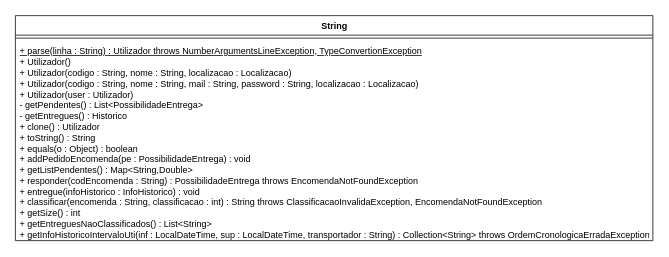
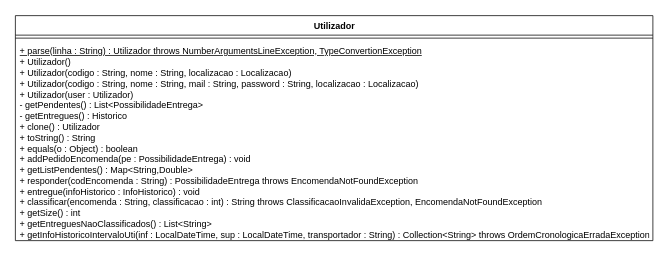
- <mxCell id="2" value="String" style="swimlane;fontStyle=1;align=center;verticalAlign=top;childLayout=stackLayout;horizontal=1;startSize=26;horizontalStack=0;resizeParent=1;resizeParentMax=0;resizeLast=0;collapsible=1;marginBottom=0;fontFamily=Helvetica;html=1;" vertex="1" parent="1"><mxGeometry x="20" y="20" width="850" height="300" as="geometry" /></mxCell>
+ <mxCell id="2" value="Utilizador" style="swimlane;fontStyle=1;align=center;verticalAlign=top;childLayout=stackLayout;horizontal=1;startSize=26;horizontalStack=0;resizeParent=1;resizeParentMax=0;resizeLast=0;collapsible=1;marginBottom=0;fontFamily=Helvetica;html=1;" vertex="1" parent="1"><mxGeometry x="20" y="20" width="850" height="300" as="geometry" /></mxCell>
